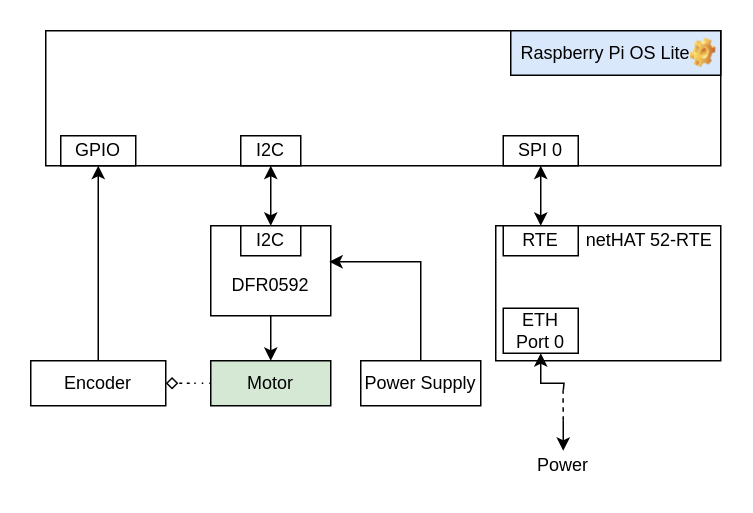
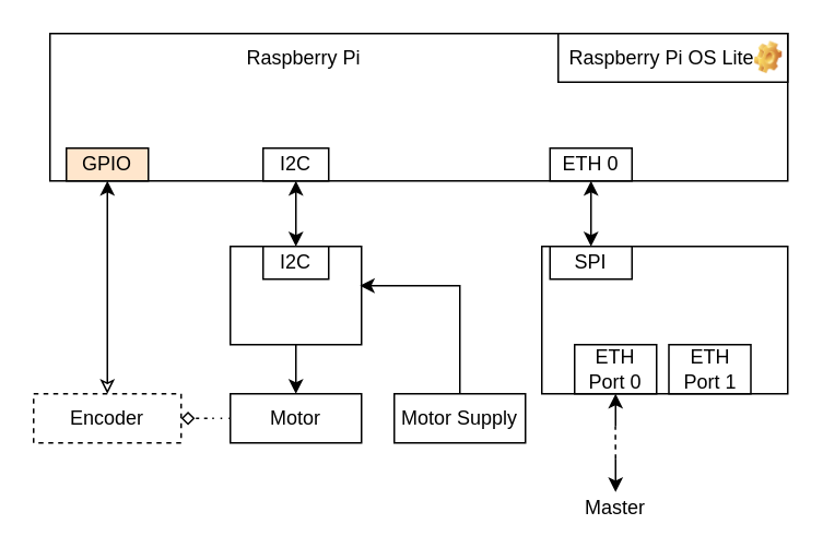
+ <mxCell id="4" value="Raspberry Pi" style="text;html=1;strokeColor=none;fillColor=none;align=center;verticalAlign=middle;whiteSpace=wrap;rounded=0;" vertex="1" parent="1"><mxGeometry x="30" y="20" width="310" height="29.67" as="geometry" /></mxCell>
- <mxCell id="3" value="&lt;div&gt;Raspberry Pi OS Lite&lt;/div&gt;" style="rounded=0;whiteSpace=wrap;html=1;align=left;spacing=2;spacingLeft=5;fillColor=#dae8fc;" vertex="1" parent="1"><mxGeometry x="340" y="20" width="140" height="29.67" as="geometry" /></mxCell>
+ <mxCell id="3" value="&lt;div&gt;Raspberry Pi OS Lite&lt;/div&gt;" style="rounded=0;whiteSpace=wrap;html=1;align=left;spacing=2;spacingLeft=5;" vertex="1" parent="1"><mxGeometry x="340" y="20" width="140" height="29.67" as="geometry" /></mxCell>
- <mxCell id="7" value="&lt;div align=&quot;center&quot;&gt;GPIO&lt;/div&gt;" style="rounded=0;whiteSpace=wrap;html=1;align=center;" vertex="1" parent="1"><mxGeometry x="40" y="90" width="50" height="20" as="geometry" /></mxCell>
+ <mxCell id="7" value="&lt;div align=&quot;center&quot;&gt;GPIO&lt;/div&gt;" style="rounded=0;whiteSpace=wrap;html=1;align=center;fillColor=#ffe6cc;" vertex="1" parent="1"><mxGeometry x="40" y="90" width="50" height="20" as="geometry" /></mxCell>
- <mxCell id="9" value="SPI 0" style="rounded=0;whiteSpace=wrap;html=1;align=center;" vertex="1" parent="1"><mxGeometry x="335" y="90" width="50" height="20" as="geometry" /></mxCell>
+ <mxCell id="9" value="ETH 0" style="rounded=0;whiteSpace=wrap;html=1;align=center;" vertex="1" parent="1"><mxGeometry x="335" y="90" width="50" height="20" as="geometry" /></mxCell>
- <mxCell id="22" value="RTE" style="rounded=0;whiteSpace=wrap;html=1;align=center;" vertex="1" parent="1"><mxGeometry x="335" y="150" width="50" height="20" as="geometry" /></mxCell>
+ <mxCell id="22" value="SPI" style="rounded=0;whiteSpace=wrap;html=1;align=center;" vertex="1" parent="1"><mxGeometry x="335" y="150" width="50" height="20" as="geometry" /></mxCell>
- <mxCell id="23" value="netHAT 52-RTE" style="text;html=1;strokeColor=none;fillColor=none;align=center;verticalAlign=middle;whiteSpace=wrap;rounded=0;" vertex="1" parent="1"><mxGeometry x="385" y="150" width="95" height="20" as="geometry" /></mxCell>
- <mxCell id="14" value="DFR0592" style="text;html=1;strokeColor=none;fillColor=none;align=center;verticalAlign=middle;whiteSpace=wrap;rounded=0;" vertex="1" parent="1"><mxGeometry x="140" y="180" width="80" height="20" as="geometry" /></mxCell>
- <mxCell id="25" value="&lt;div&gt;ETH&lt;/div&gt;&lt;div&gt;Port 0&lt;/div&gt;" style="rounded=0;whiteSpace=wrap;html=1;align=center;" vertex="1" parent="1"><mxGeometry x="335" y="205" width="50" height="30" as="geometry" /></mxCell>
+ <mxCell id="25" value="&lt;div&gt;ETH&lt;/div&gt;&lt;div&gt;Port 0&lt;/div&gt;" style="rounded=0;whiteSpace=wrap;html=1;align=center;" vertex="1" parent="1"><mxGeometry x="350" y="210" width="50" height="30" as="geometry" /></mxCell>
+ <mxCell id="26" value="&lt;div&gt;ETH&lt;/div&gt;&lt;div&gt;Port 1&lt;br&gt;&lt;/div&gt;" style="rounded=0;whiteSpace=wrap;html=1;align=center;" vertex="1" parent="1"><mxGeometry x="407.5" y="210" width="50" height="30" as="geometry" /></mxCell>
- <mxCell id="6" style="edgeStyle=orthogonalEdgeStyle;rounded=0;orthogonalLoop=1;jettySize=auto;html=1;startArrow=classic;startFill=1;endArrow=none;endFill=0;" edge="1" parent="1" source="7" target="17"><mxGeometry relative="1" as="geometry" /></mxCell>
+ <mxCell id="6" style="edgeStyle=orthogonalEdgeStyle;rounded=0;orthogonalLoop=1;jettySize=auto;html=1;startArrow=classic;startFill=1;endArrow=classic;endFill=0;" edge="1" parent="1" source="7" target="17"><mxGeometry relative="1" as="geometry" /></mxCell>
- <mxCell id="17" value="Encoder" style="rounded=0;whiteSpace=wrap;html=1;align=center;" vertex="1" parent="1"><mxGeometry x="20" y="240" width="90" height="30" as="geometry" /></mxCell>
+ <mxCell id="17" value="Encoder" style="rounded=0;whiteSpace=wrap;html=1;align=center;dashed=1;" vertex="1" parent="1"><mxGeometry x="20" y="240" width="90" height="30" as="geometry" /></mxCell>
- <mxCell id="16" value="Motor" style="rounded=0;whiteSpace=wrap;html=1;align=center;fillColor=#d5e8d4;" vertex="1" parent="1"><mxGeometry x="140" y="240" width="80" height="30" as="geometry" /></mxCell>
+ <mxCell id="16" value="Motor" style="rounded=0;whiteSpace=wrap;html=1;align=center;" vertex="1" parent="1"><mxGeometry x="140" y="240" width="80" height="30" as="geometry" /></mxCell>
- <mxCell id="19" value="Power Supply" style="rounded=0;whiteSpace=wrap;html=1;align=center;" vertex="1" parent="1"><mxGeometry x="240" y="240" width="80" height="30" as="geometry" /></mxCell>
+ <mxCell id="19" value="Motor Supply" style="rounded=0;whiteSpace=wrap;html=1;align=center;" vertex="1" parent="1"><mxGeometry x="240" y="240" width="80" height="30" as="geometry" /></mxCell>
- <mxCell id="29" value="Power" style="text;html=1;strokeColor=none;fillColor=none;align=center;verticalAlign=middle;whiteSpace=wrap;rounded=0;shadow=1;glass=0;sketch=0;" vertex="1" parent="1"><mxGeometry x="355" y="300" width="40" height="20" as="geometry" /></mxCell>
+ <mxCell id="29" value="Master" style="text;html=1;strokeColor=none;fillColor=none;align=center;verticalAlign=middle;whiteSpace=wrap;rounded=0;shadow=1;glass=0;sketch=0;" vertex="1" parent="1"><mxGeometry x="355" y="300" width="40" height="20" as="geometry" /></mxCell>
